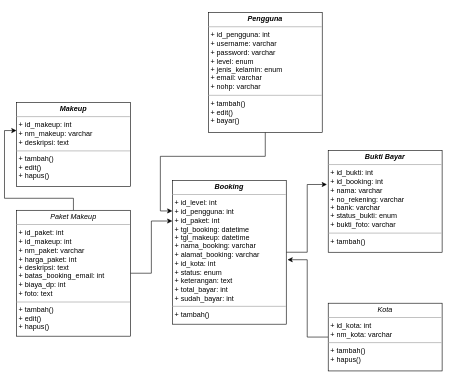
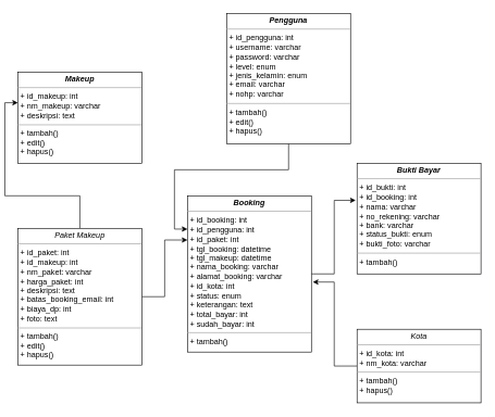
- <mxCell id="4" value="&lt;p style=&quot;margin: 0px ; margin-top: 4px ; text-align: center&quot;&gt;&lt;i&gt;&lt;b&gt;Pengguna&lt;/b&gt;&lt;/i&gt;&lt;b&gt;&lt;/b&gt;&lt;/p&gt;&lt;hr size=&quot;1&quot;&gt;&lt;p style=&quot;margin: 0px ; margin-left: 4px&quot;&gt;+ id_pengguna: int&lt;br&gt;+ username: varchar&lt;/p&gt;&lt;p style=&quot;margin: 0px ; margin-left: 4px&quot;&gt;+ password: varchar&lt;/p&gt;&lt;p style=&quot;margin: 0px ; margin-left: 4px&quot;&gt;+ level: enum&lt;/p&gt;&lt;p style=&quot;margin: 0px ; margin-left: 4px&quot;&gt;+ jenis_kelamin: enum &lt;br&gt;&lt;/p&gt;&lt;p style=&quot;margin: 0px ; margin-left: 4px&quot;&gt;+ email: varchar &lt;br&gt;&lt;/p&gt;&lt;p style=&quot;margin: 0px ; margin-left: 4px&quot;&gt;+ nohp: varchar&lt;br&gt;&lt;/p&gt;&lt;hr size=&quot;1&quot;&gt;&lt;p style=&quot;margin: 0px ; margin-left: 4px&quot;&gt;+ tambah()&lt;/p&gt;&lt;p style=&quot;margin: 0px ; margin-left: 4px&quot;&gt;+ edit()&lt;/p&gt;&lt;p style=&quot;margin: 0px ; margin-left: 4px&quot;&gt;+ bayar()&lt;br&gt;&lt;/p&gt;" style="verticalAlign=top;align=left;overflow=fill;fontSize=12;fontFamily=Helvetica;html=1;rounded=0;shadow=0;comic=0;labelBackgroundColor=none;strokeWidth=1" parent="1" vertex="1"><mxGeometry x="340" y="20" width="190" height="200" as="geometry" /></mxCell>
+ <mxCell id="4" value="&lt;p style=&quot;margin: 0px ; margin-top: 4px ; text-align: center&quot;&gt;&lt;i&gt;&lt;b&gt;Pengguna&lt;/b&gt;&lt;/i&gt;&lt;b&gt;&lt;/b&gt;&lt;/p&gt;&lt;hr size=&quot;1&quot;&gt;&lt;p style=&quot;margin: 0px ; margin-left: 4px&quot;&gt;+ id_pengguna: int&lt;br&gt;+ username: varchar&lt;/p&gt;&lt;p style=&quot;margin: 0px ; margin-left: 4px&quot;&gt;+ password: varchar&lt;/p&gt;&lt;p style=&quot;margin: 0px ; margin-left: 4px&quot;&gt;+ level: enum&lt;/p&gt;&lt;p style=&quot;margin: 0px ; margin-left: 4px&quot;&gt;+ jenis_kelamin: enum &lt;br&gt;&lt;/p&gt;&lt;p style=&quot;margin: 0px ; margin-left: 4px&quot;&gt;+ email: varchar &lt;br&gt;&lt;/p&gt;&lt;p style=&quot;margin: 0px ; margin-left: 4px&quot;&gt;+ nohp: varchar&lt;br&gt;&lt;/p&gt;&lt;hr size=&quot;1&quot;&gt;&lt;p style=&quot;margin: 0px ; margin-left: 4px&quot;&gt;+ tambah()&lt;/p&gt;&lt;p style=&quot;margin: 0px ; margin-left: 4px&quot;&gt;+ edit()&lt;/p&gt;&lt;p style=&quot;margin: 0px ; margin-left: 4px&quot;&gt;+ hapus()&lt;br&gt;&lt;/p&gt;" style="verticalAlign=top;align=left;overflow=fill;fontSize=12;fontFamily=Helvetica;html=1;rounded=0;shadow=0;comic=0;labelBackgroundColor=none;strokeWidth=1" parent="1" vertex="1"><mxGeometry x="340" y="20" width="190" height="200" as="geometry" /></mxCell>
- <mxCell id="9" value="&lt;p style=&quot;margin: 0px ; margin-top: 4px ; text-align: center&quot;&gt;&lt;i&gt;&lt;b&gt;Makeup&lt;/b&gt;&lt;/i&gt;&lt;b&gt;&lt;/b&gt;&lt;/p&gt;&lt;hr size=&quot;1&quot;&gt;&lt;p style=&quot;margin: 0px ; margin-left: 4px&quot;&gt;+ id_makeup: int&lt;br&gt;+ nm_makeup: varchar&lt;/p&gt;&lt;p style=&quot;margin: 0px ; margin-left: 4px&quot;&gt;+ deskripsi: text&lt;br&gt;&lt;/p&gt;&lt;hr size=&quot;1&quot;&gt;&lt;p style=&quot;margin: 0px ; margin-left: 4px&quot;&gt;+ tambah()&lt;/p&gt;&lt;p style=&quot;margin: 0px ; margin-left: 4px&quot;&gt;+ edit()&lt;/p&gt;&lt;p style=&quot;margin: 0px ; margin-left: 4px&quot;&gt;+ hapus()&lt;br&gt;&lt;/p&gt;" style="verticalAlign=top;align=left;overflow=fill;fontSize=12;fontFamily=Helvetica;html=1;rounded=0;shadow=0;comic=0;labelBackgroundColor=none;strokeWidth=1" parent="1" vertex="1"><mxGeometry x="20" y="170" width="190" height="140" as="geometry" /></mxCell>
+ <mxCell id="9" value="&lt;p style=&quot;margin: 0px ; margin-top: 4px ; text-align: center&quot;&gt;&lt;i&gt;&lt;b&gt;Makeup&lt;/b&gt;&lt;/i&gt;&lt;b&gt;&lt;/b&gt;&lt;/p&gt;&lt;hr size=&quot;1&quot;&gt;&lt;p style=&quot;margin: 0px ; margin-left: 4px&quot;&gt;+ id_makeup: int&lt;br&gt;+ nm_makeup: varchar&lt;/p&gt;&lt;p style=&quot;margin: 0px ; margin-left: 4px&quot;&gt;+ deskripsi: text&lt;br&gt;&lt;/p&gt;&lt;hr size=&quot;1&quot;&gt;&lt;p style=&quot;margin: 0px ; margin-left: 4px&quot;&gt;+ tambah()&lt;/p&gt;&lt;p style=&quot;margin: 0px ; margin-left: 4px&quot;&gt;+ edit()&lt;/p&gt;&lt;p style=&quot;margin: 0px ; margin-left: 4px&quot;&gt;+ hapus()&lt;br&gt;&lt;/p&gt;" style="verticalAlign=top;align=left;overflow=fill;fontSize=12;fontFamily=Helvetica;html=1;rounded=0;shadow=0;comic=0;labelBackgroundColor=none;strokeWidth=1" parent="1" vertex="1"><mxGeometry x="20" y="110" width="190" height="140" as="geometry" /></mxCell>
- <mxCell id="6" value="&lt;p style=&quot;margin: 0px ; margin-top: 4px ; text-align: center&quot;&gt;&lt;i&gt;&lt;b&gt;Booking&lt;/b&gt;&lt;/i&gt;&lt;b&gt;&lt;/b&gt;&lt;/p&gt;&lt;hr size=&quot;1&quot;&gt;&lt;p style=&quot;margin: 0px ; margin-left: 4px&quot;&gt;+ id_level: int&lt;br&gt;+ id_pengguna: int&lt;/p&gt;&lt;p style=&quot;margin: 0px ; margin-left: 4px&quot;&gt;+ id_paket: int&lt;br&gt;&lt;/p&gt;&lt;p style=&quot;margin: 0px ; margin-left: 4px&quot;&gt;+ tgl_booking: datetime&lt;/p&gt;&lt;p style=&quot;margin: 0px ; margin-left: 4px&quot;&gt;+ tgl_makeup: datetime&lt;/p&gt;&lt;p style=&quot;margin: 0px ; margin-left: 4px&quot;&gt;+ nama_booking: varchar&lt;/p&gt;&lt;p style=&quot;margin: 0px ; margin-left: 4px&quot;&gt;+ alamat_booking: varchar &lt;br&gt;&lt;/p&gt;&lt;p style=&quot;margin: 0px ; margin-left: 4px&quot;&gt;+ id_kota: int&lt;/p&gt;&lt;p style=&quot;margin: 0px ; margin-left: 4px&quot;&gt;+ status: enum&lt;/p&gt;&lt;p style=&quot;margin: 0px ; margin-left: 4px&quot;&gt;+ keterangan: text&lt;/p&gt;&lt;p style=&quot;margin: 0px ; margin-left: 4px&quot;&gt;+ total_bayar: int &lt;br&gt;&lt;/p&gt;&lt;p style=&quot;margin: 0px ; margin-left: 4px&quot;&gt;+ sudah_bayar: int&lt;br&gt;&lt;/p&gt;&lt;hr size=&quot;1&quot;&gt;&lt;p style=&quot;margin: 0px ; margin-left: 4px&quot;&gt;+ tambah()&lt;br&gt;&lt;/p&gt;" style="verticalAlign=top;align=left;overflow=fill;fontSize=12;fontFamily=Helvetica;html=1;rounded=0;shadow=0;comic=0;labelBackgroundColor=none;strokeWidth=1" parent="1" vertex="1"><mxGeometry x="280" y="300" width="190" height="240" as="geometry" /></mxCell>
+ <mxCell id="6" value="&lt;p style=&quot;margin: 0px ; margin-top: 4px ; text-align: center&quot;&gt;&lt;i&gt;&lt;b&gt;Booking&lt;/b&gt;&lt;/i&gt;&lt;b&gt;&lt;/b&gt;&lt;/p&gt;&lt;hr size=&quot;1&quot;&gt;&lt;p style=&quot;margin: 0px ; margin-left: 4px&quot;&gt;+ id_booking: int&lt;br&gt;+ id_pengguna: int&lt;/p&gt;&lt;p style=&quot;margin: 0px ; margin-left: 4px&quot;&gt;+ id_paket: int&lt;br&gt;&lt;/p&gt;&lt;p style=&quot;margin: 0px ; margin-left: 4px&quot;&gt;+ tgl_booking: datetime&lt;/p&gt;&lt;p style=&quot;margin: 0px ; margin-left: 4px&quot;&gt;+ tgl_makeup: datetime&lt;/p&gt;&lt;p style=&quot;margin: 0px ; margin-left: 4px&quot;&gt;+ nama_booking: varchar&lt;/p&gt;&lt;p style=&quot;margin: 0px ; margin-left: 4px&quot;&gt;+ alamat_booking: varchar &lt;br&gt;&lt;/p&gt;&lt;p style=&quot;margin: 0px ; margin-left: 4px&quot;&gt;+ id_kota: int&lt;/p&gt;&lt;p style=&quot;margin: 0px ; margin-left: 4px&quot;&gt;+ status: enum&lt;/p&gt;&lt;p style=&quot;margin: 0px ; margin-left: 4px&quot;&gt;+ keterangan: text&lt;/p&gt;&lt;p style=&quot;margin: 0px ; margin-left: 4px&quot;&gt;+ total_bayar: int &lt;br&gt;&lt;/p&gt;&lt;p style=&quot;margin: 0px ; margin-left: 4px&quot;&gt;+ sudah_bayar: int&lt;br&gt;&lt;/p&gt;&lt;hr size=&quot;1&quot;&gt;&lt;p style=&quot;margin: 0px ; margin-left: 4px&quot;&gt;+ tambah()&lt;br&gt;&lt;/p&gt;" style="verticalAlign=top;align=left;overflow=fill;fontSize=12;fontFamily=Helvetica;html=1;rounded=0;shadow=0;comic=0;labelBackgroundColor=none;strokeWidth=1" parent="1" vertex="1"><mxGeometry x="280" y="300" width="190" height="240" as="geometry" /></mxCell>
